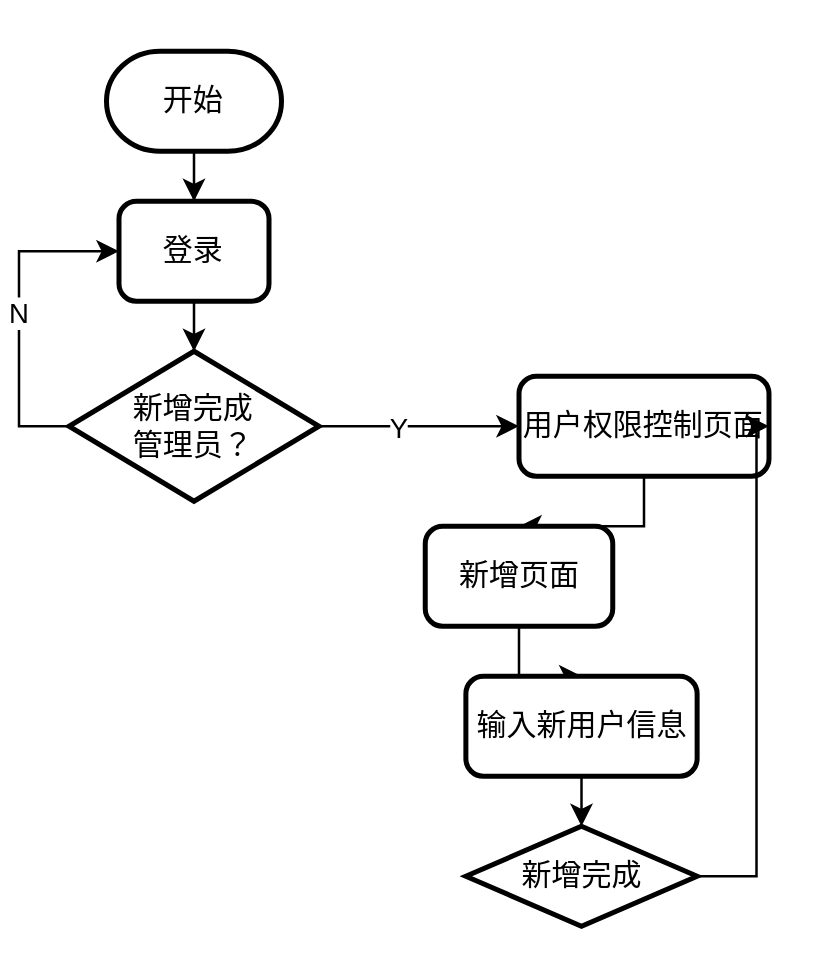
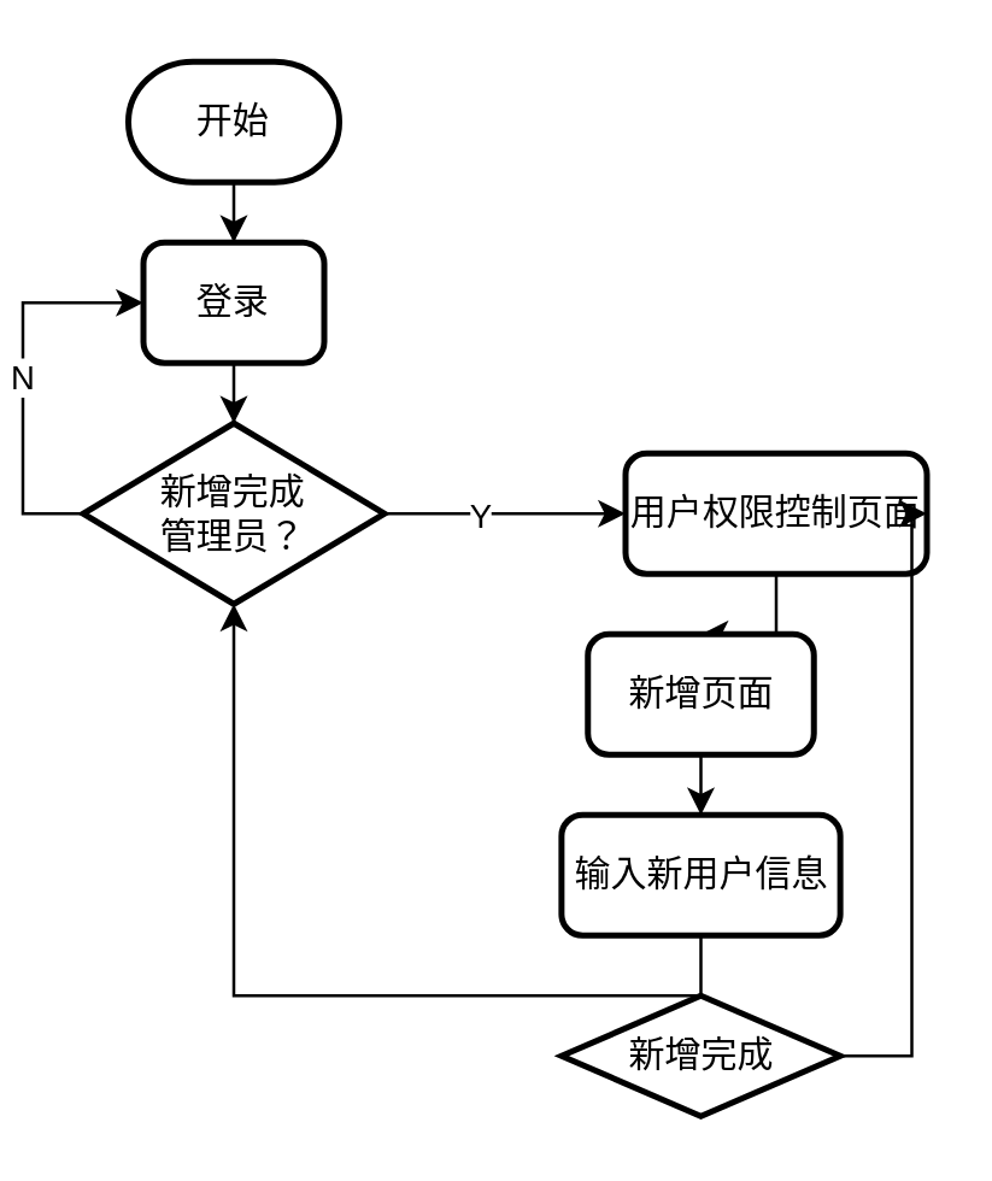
- <mxCell id="13" value="新增页面" style="rounded=1;whiteSpace=wrap;html=1;absoluteArcSize=1;arcSize=14;strokeWidth=2;shadow=0;" parent="1" vertex="1"><mxGeometry x="162.5" y="210" width="75" height="40" as="geometry" /></mxCell>
+ <mxCell id="13" value="新增页面" style="rounded=1;whiteSpace=wrap;html=1;absoluteArcSize=1;arcSize=14;strokeWidth=2;shadow=0;" parent="1" vertex="1"><mxGeometry x="187.5" y="210" width="75" height="40" as="geometry" /></mxCell>
- <mxCell id="14" style="edgeStyle=orthogonalEdgeStyle;rounded=0;orthogonalLoop=1;jettySize=auto;html=1;exitX=0.5;exitY=1;exitDx=0;exitDy=0;entryX=0.5;entryY=0;entryDx=0;entryDy=0;" parent="1" source="15" target="17" edge="1"><mxGeometry relative="1" as="geometry" /></mxCell>
+ <mxCell id="14" style="edgeStyle=orthogonalEdgeStyle;rounded=0;orthogonalLoop=1;jettySize=auto;html=1;exitX=0.5;exitY=1;exitDx=0;exitDy=0;" parent="1" source="15" target="9" edge="1"><mxGeometry relative="1" as="geometry" /></mxCell>
